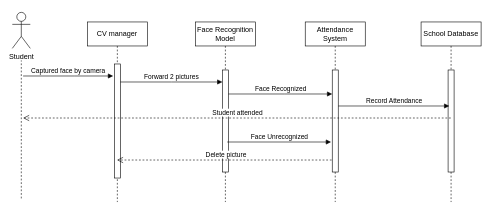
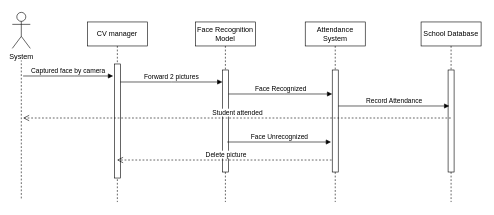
- <mxCell id="8" value="Student" style="shape=umlActor;verticalLabelPosition=bottom;verticalAlign=top;html=1;outlineConnect=0;" vertex="1" parent="1"><mxGeometry x="20" y="20" width="30" height="60" as="geometry" /></mxCell>
+ <mxCell id="8" value="System" style="shape=umlActor;verticalLabelPosition=bottom;verticalAlign=top;html=1;outlineConnect=0;" vertex="1" parent="1"><mxGeometry x="20" y="20" width="30" height="60" as="geometry" /></mxCell>
